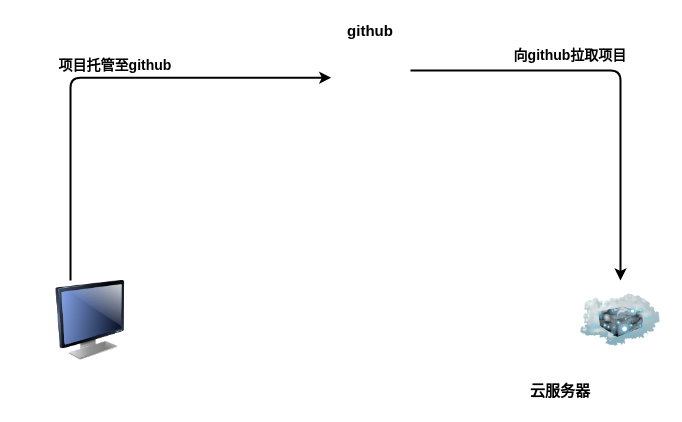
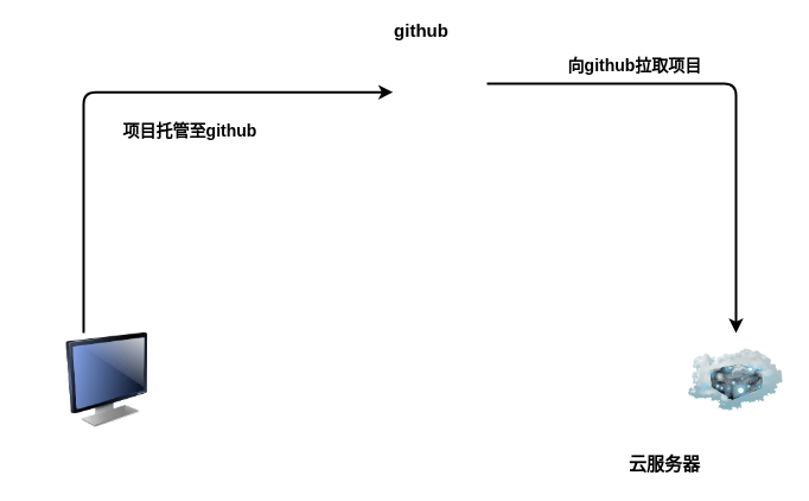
- <mxCell id="8" value="&lt;span style=&quot;font-size: 15px&quot;&gt;&lt;b&gt;github&lt;/b&gt;&lt;/span&gt;" style="text;html=1;strokeColor=none;fillColor=none;align=center;verticalAlign=middle;whiteSpace=wrap;rounded=0;" parent="1" vertex="1"><mxGeometry x="335" y="20" width="70" height="20" as="geometry" /></mxCell>
+ <mxCell id="8" value="&lt;span style=&quot;font-size: 15px&quot;&gt;&lt;b&gt;github&lt;/b&gt;&lt;/span&gt;" style="text;html=1;strokeColor=none;fillColor=none;align=center;verticalAlign=middle;whiteSpace=wrap;rounded=0;" parent="1" vertex="1"><mxGeometry x="320" y="15" width="70" height="20" as="geometry" /></mxCell>
- <mxCell id="10" value="&lt;font style=&quot;font-size: 14px&quot;&gt;&lt;b&gt;向github拉取项目&lt;/b&gt;&lt;/font&gt;" style="text;html=1;strokeColor=none;fillColor=none;align=center;verticalAlign=middle;whiteSpace=wrap;rounded=0;" parent="1" vertex="1"><mxGeometry x="475" y="40" width="190" height="30" as="geometry" /></mxCell>
+ <mxCell id="10" value="&lt;font style=&quot;font-size: 14px&quot;&gt;&lt;b&gt;向github拉取项目&lt;/b&gt;&lt;/font&gt;" style="text;html=1;strokeColor=none;fillColor=none;align=center;verticalAlign=middle;whiteSpace=wrap;rounded=0;" parent="1" vertex="1"><mxGeometry x="440" y="40" width="190" height="30" as="geometry" /></mxCell>
- <mxCell id="9" value="&lt;font style=&quot;font-size: 14px&quot;&gt;&lt;b&gt;项目托管至github&lt;/b&gt;&lt;/font&gt;" style="text;html=1;strokeColor=none;fillColor=none;align=center;verticalAlign=middle;whiteSpace=wrap;rounded=0;" parent="1" vertex="1"><mxGeometry x="20" y="50" width="190" height="30" as="geometry" /></mxCell>
+ <mxCell id="9" value="&lt;font style=&quot;font-size: 14px&quot;&gt;&lt;b&gt;项目托管至github&lt;/b&gt;&lt;/font&gt;" style="text;html=1;strokeColor=none;fillColor=none;align=center;verticalAlign=middle;whiteSpace=wrap;rounded=0;" parent="1" vertex="1"><mxGeometry x="65" y="95" width="190" height="30" as="geometry" /></mxCell>
